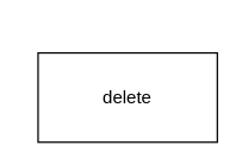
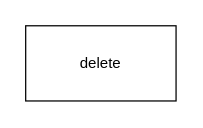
- <mxCell id="2" value="delete" style="rounded=0;whiteSpace=wrap;html=1;" vertex="1" parent="1"><mxGeometry x="25" y="35" width="120" height="60" as="geometry" /></mxCell>
+ <mxCell id="2" value="delete" style="rounded=0;whiteSpace=wrap;html=1;" vertex="1" parent="1"><mxGeometry x="20" y="20" width="120" height="60" as="geometry" /></mxCell>
